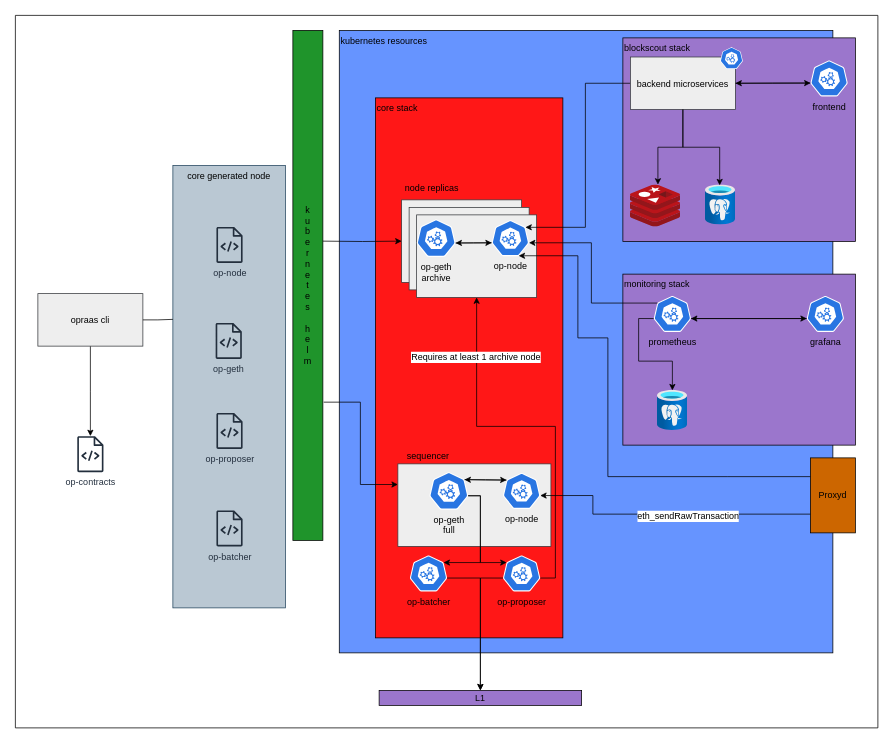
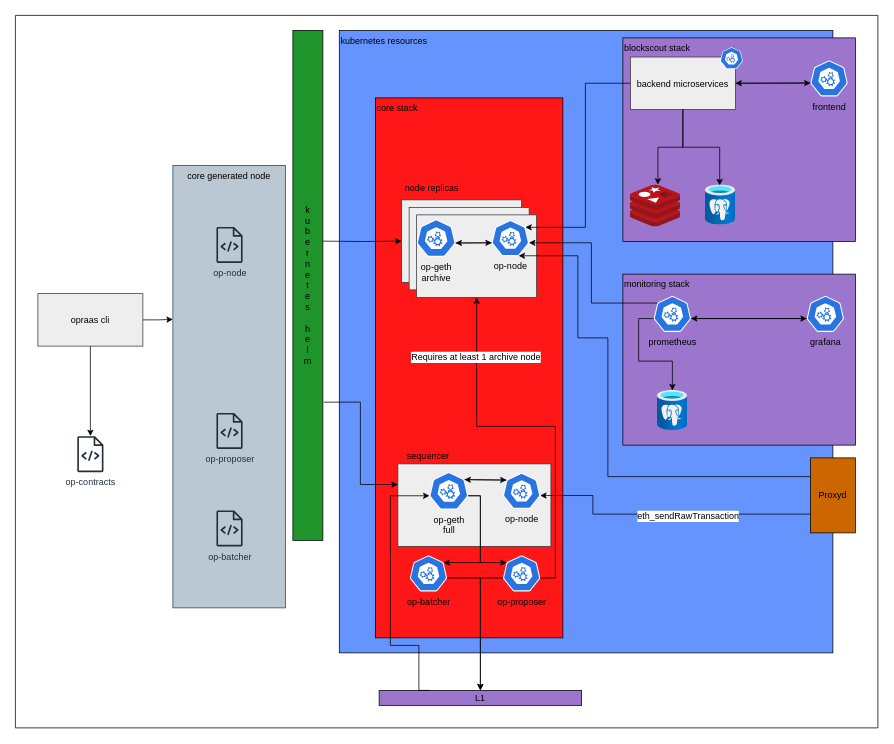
- <mxCell id="69" style="edgeStyle=orthogonalEdgeStyle;rounded=0;orthogonalLoop=1;jettySize=auto;html=1;exitX=1;exitY=0.5;exitDx=0;exitDy=0;entryX=0;entryY=0.348;entryDx=0;entryDy=0;entryPerimeter=0;fontFamily=Helvetica;fontSize=12;fontColor=default;endArrow=none;" parent="2" source="68" target="18" edge="1"><mxGeometry relative="1" as="geometry" /></mxCell>
+ <mxCell id="69" style="edgeStyle=orthogonalEdgeStyle;rounded=0;orthogonalLoop=1;jettySize=auto;html=1;exitX=1;exitY=0.5;exitDx=0;exitDy=0;entryX=0;entryY=0.348;entryDx=0;entryDy=0;entryPerimeter=0;fontFamily=Helvetica;fontSize=12;fontColor=default;" parent="2" source="68" target="18" edge="1"><mxGeometry relative="1" as="geometry" /></mxCell>
- <mxCell id="24" value="op-geth" style="sketch=0;outlineConnect=0;fontColor=#232F3E;gradientColor=none;fillColor=#232F3D;strokeColor=none;dashed=0;verticalLabelPosition=bottom;verticalAlign=top;align=center;html=1;fontSize=12;fontStyle=0;aspect=fixed;pointerEvents=1;shape=mxgraph.aws4.source_code;rounded=0;fontFamily=Helvetica;" parent="2" vertex="1"><mxGeometry x="266.94" y="410" width="35.08" height="48" as="geometry" /></mxCell>
+ <mxCell id="34" style="edgeStyle=orthogonalEdgeStyle;rounded=0;orthogonalLoop=1;jettySize=auto;html=1;exitX=0.25;exitY=0;exitDx=0;exitDy=0;entryX=0.005;entryY=0.63;entryDx=0;entryDy=0;entryPerimeter=0;fontFamily=Helvetica;fontSize=12;fontColor=default;" parent="2" source="20" target="28" edge="1"><mxGeometry relative="1" as="geometry"><Array as="points"><mxPoint x="538" y="840" /><mxPoint x="500" y="840" /><mxPoint x="500" y="641" /></Array></mxGeometry></mxCell>
